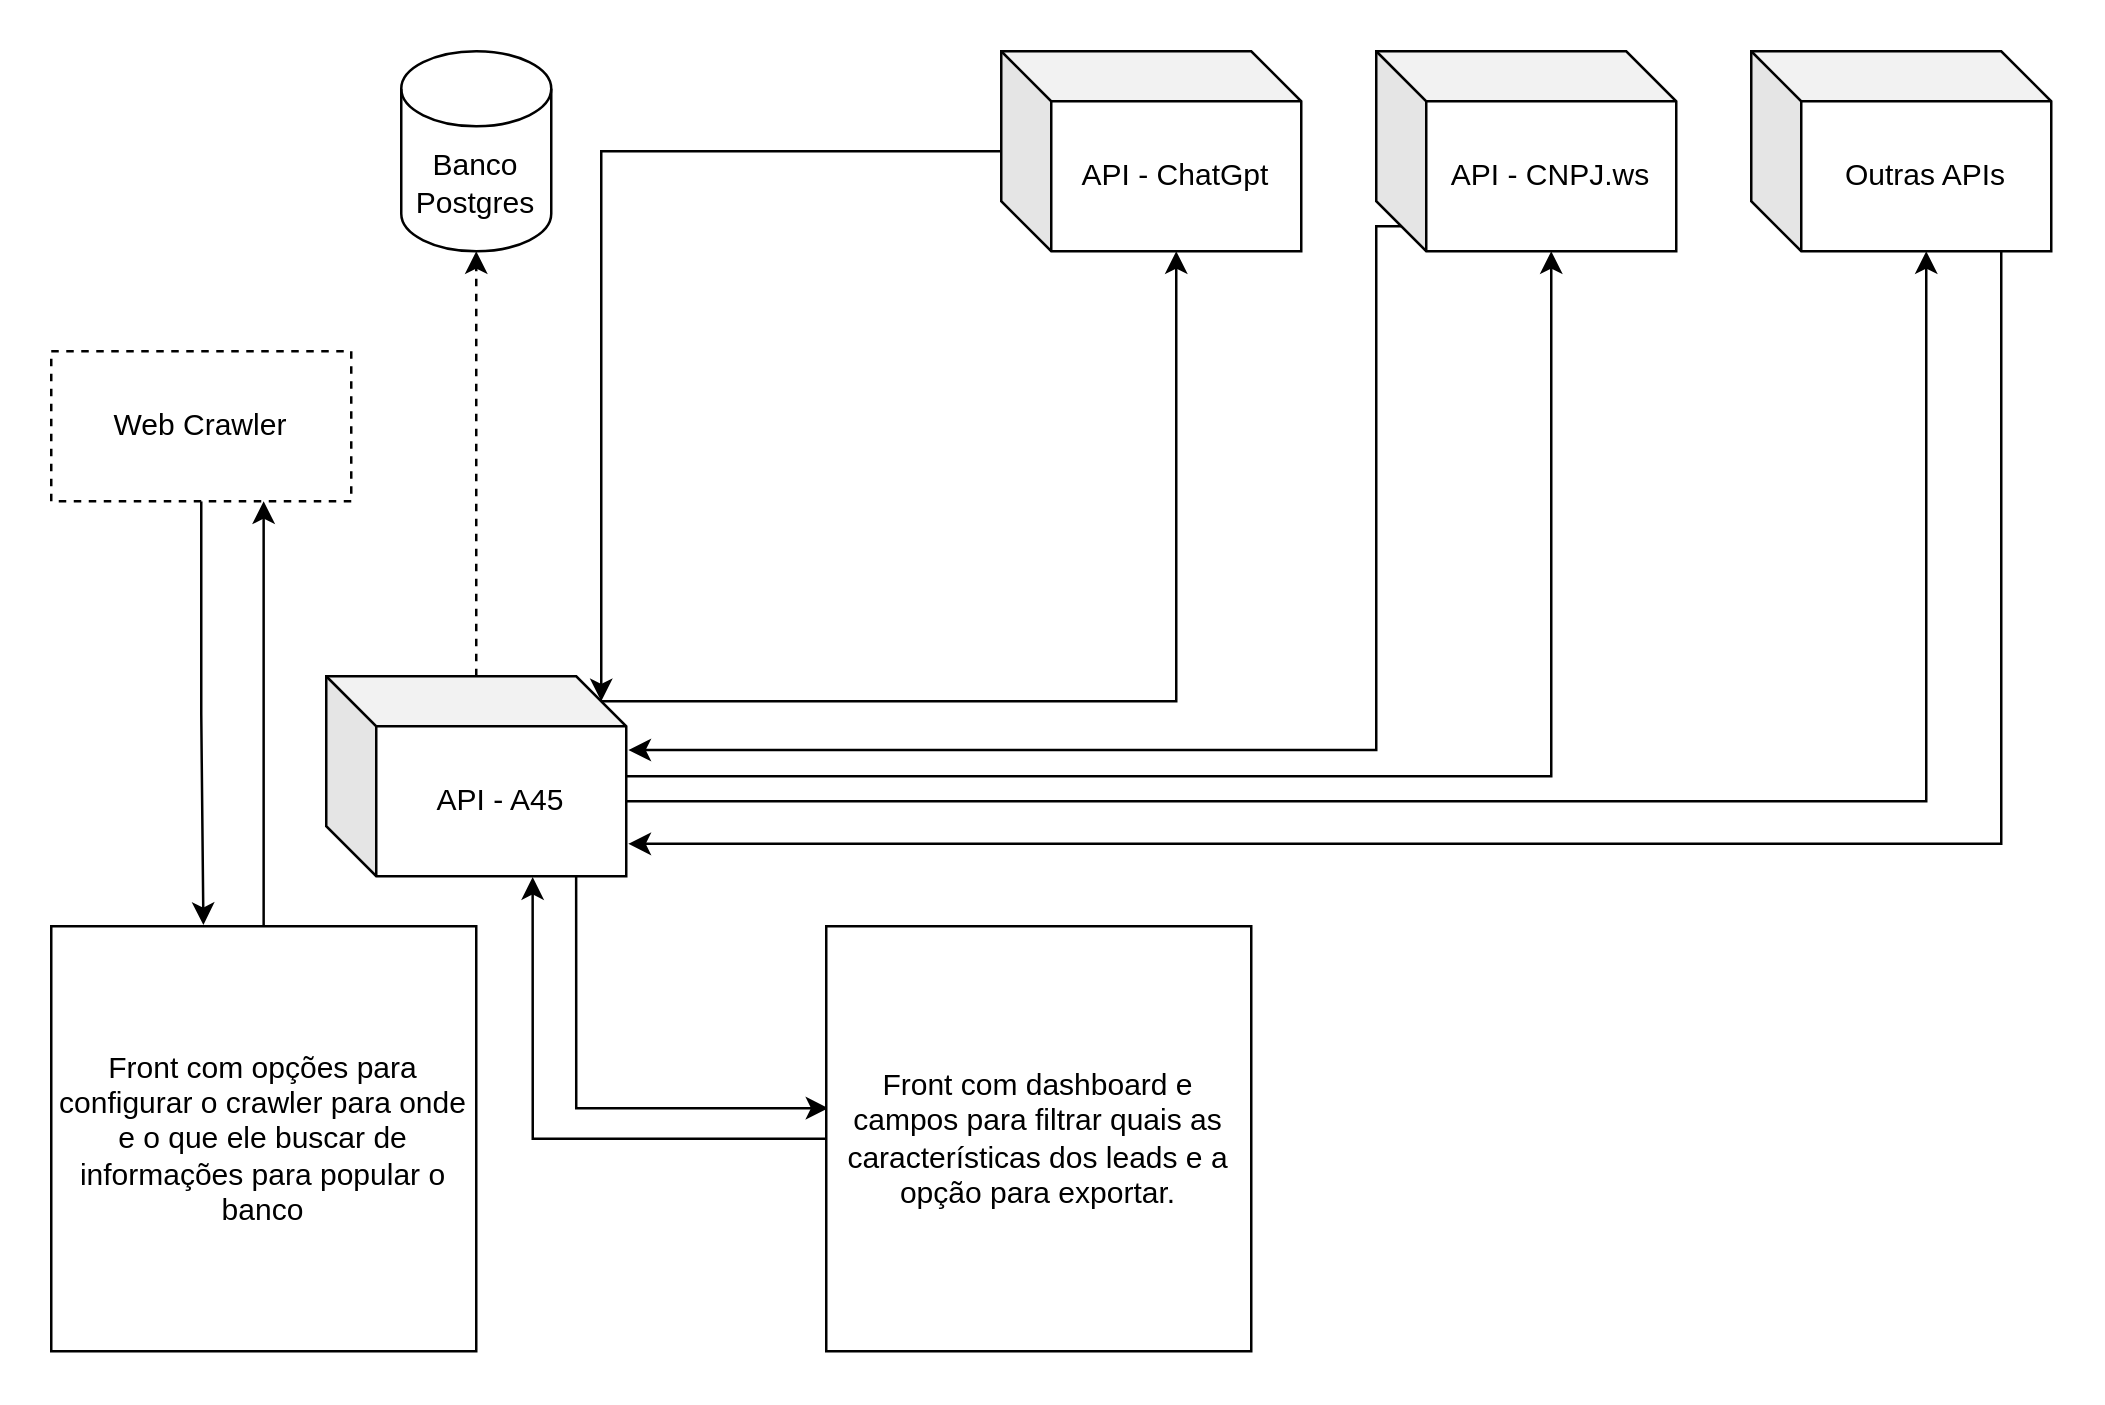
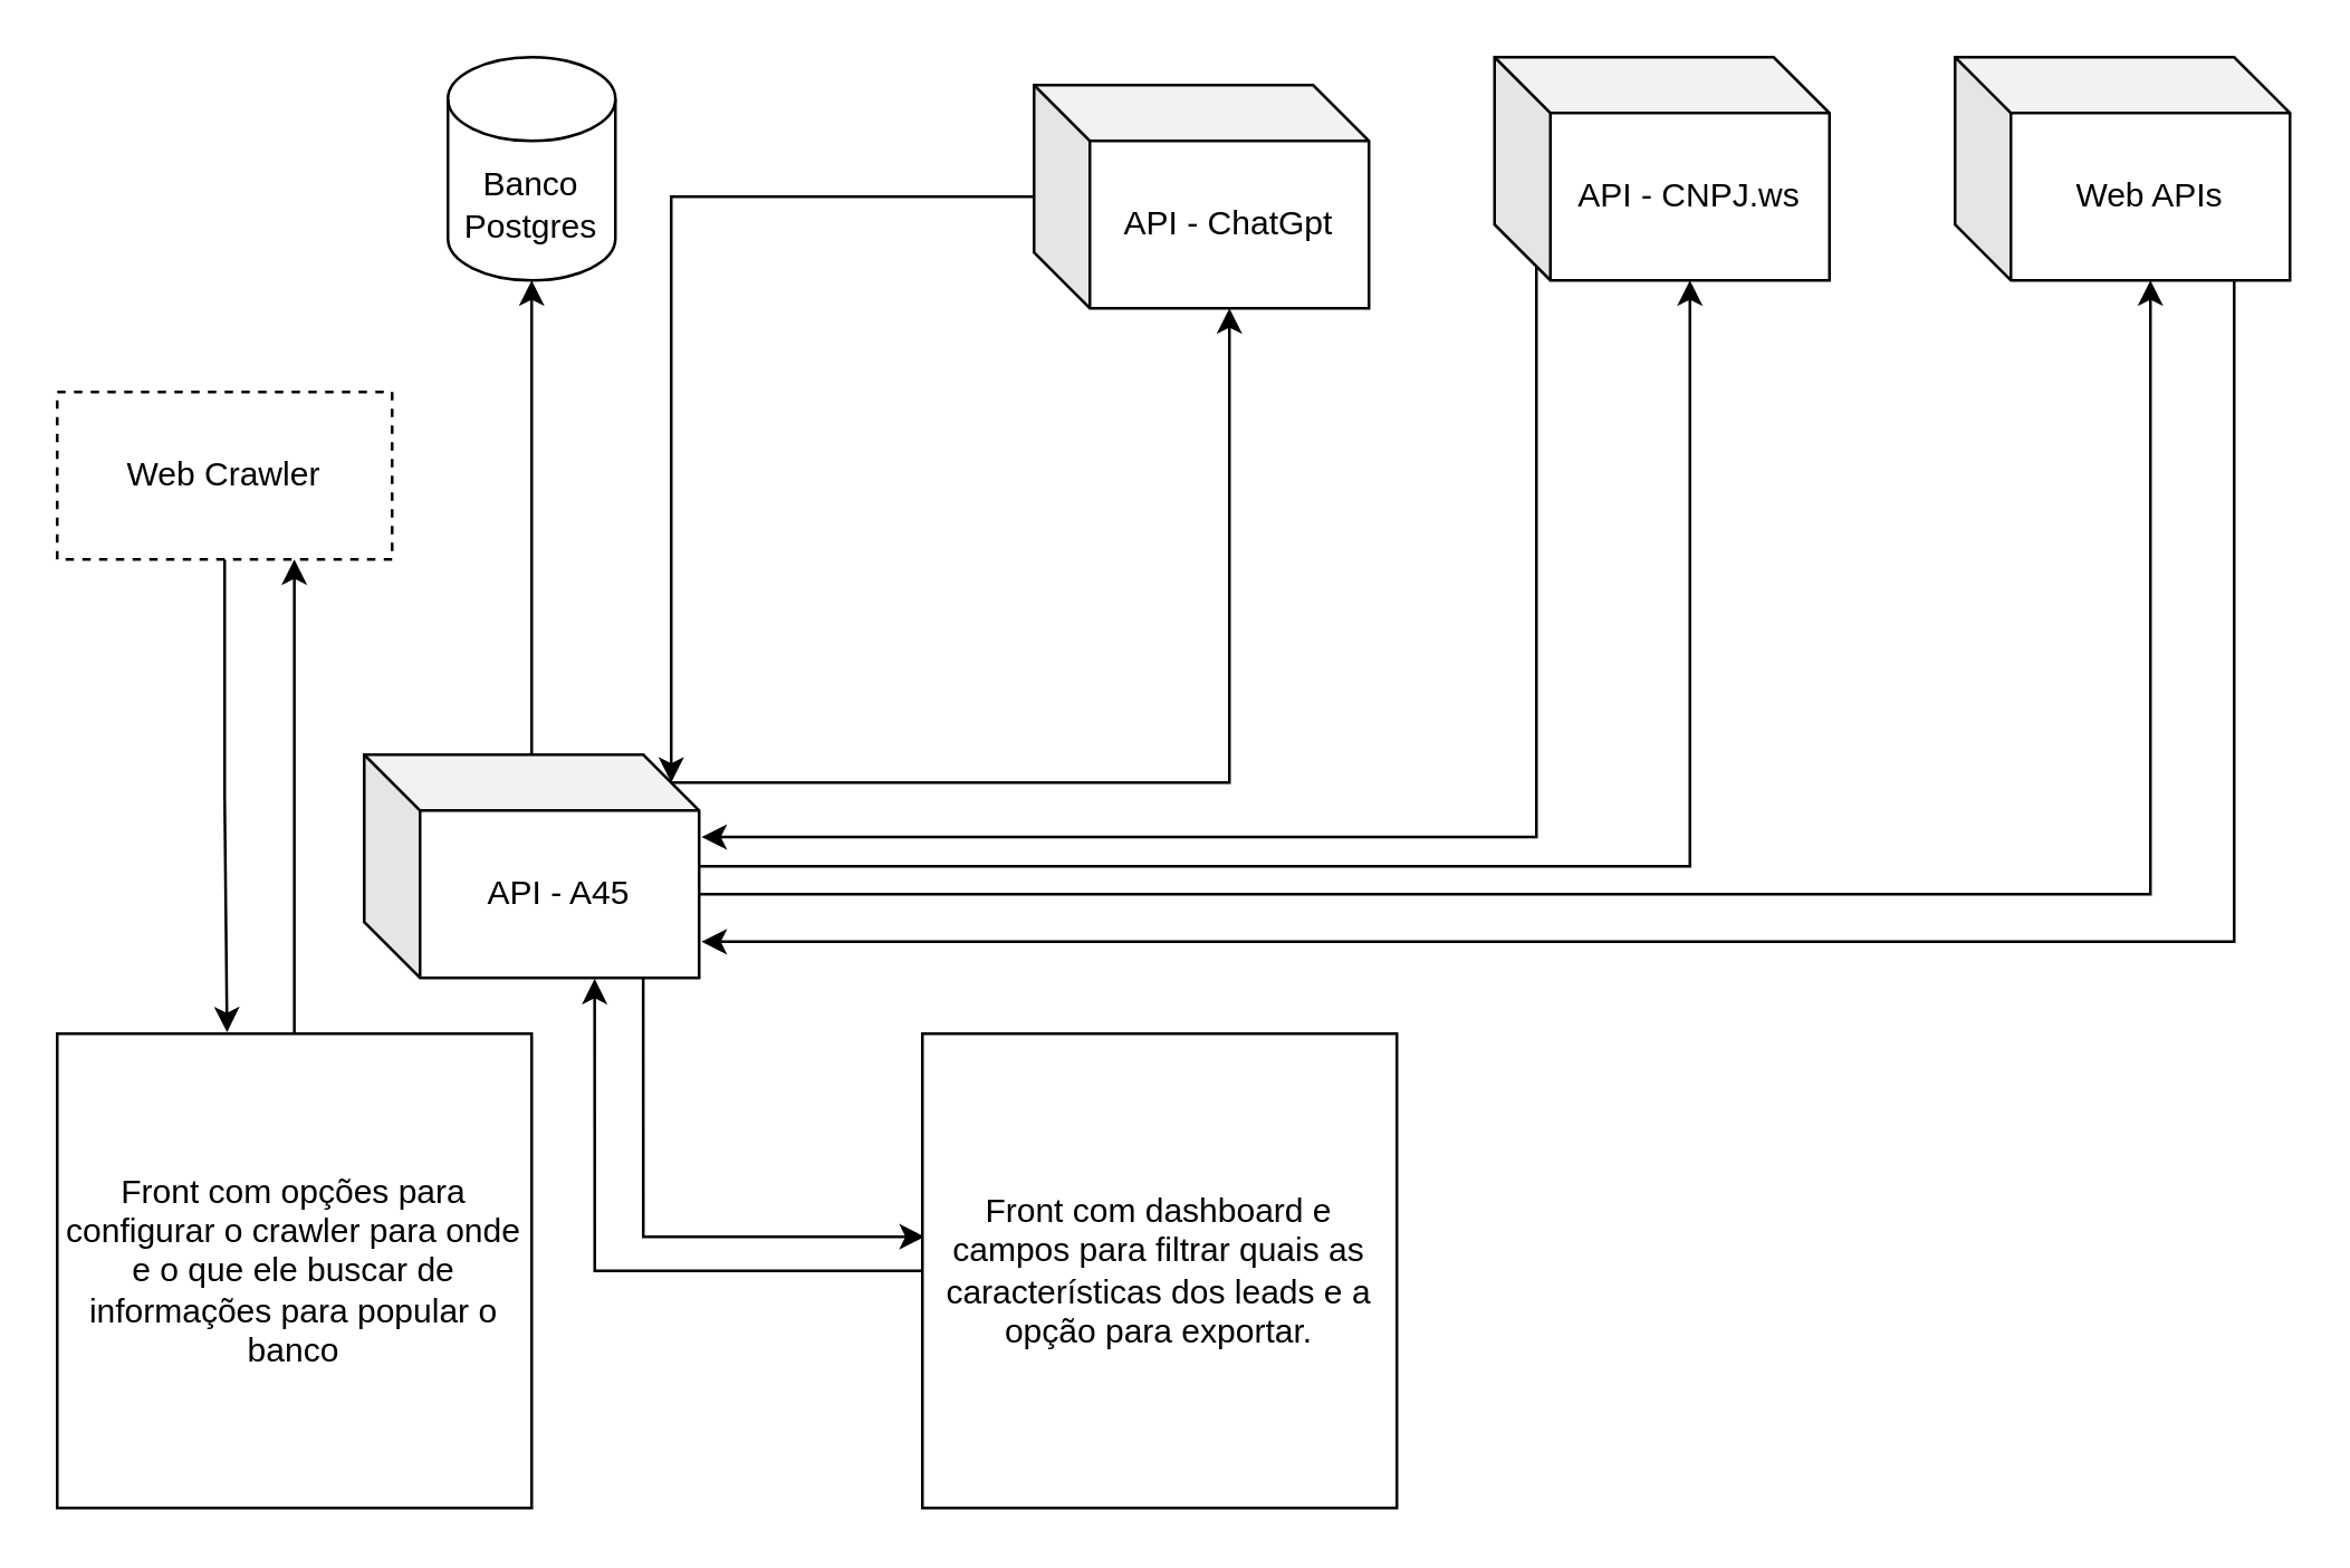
- <mxCell id="4" value="API - ChatGpt" style="shape=cube;whiteSpace=wrap;html=1;boundedLbl=1;backgroundOutline=1;darkOpacity=0.05;darkOpacity2=0.1;" parent="1" vertex="1"><mxGeometry x="400" y="20" width="120" height="80" as="geometry" /></mxCell>
+ <mxCell id="4" value="API - ChatGpt" style="shape=cube;whiteSpace=wrap;html=1;boundedLbl=1;backgroundOutline=1;darkOpacity=0.05;darkOpacity2=0.1;" parent="1" vertex="1"><mxGeometry x="370" y="30" width="120" height="80" as="geometry" /></mxCell>
- <mxCell id="18" value="API - CNPJ.ws" style="shape=cube;whiteSpace=wrap;html=1;boundedLbl=1;backgroundOutline=1;darkOpacity=0.05;darkOpacity2=0.1;" parent="1" vertex="1"><mxGeometry x="550" y="20" width="120" height="80" as="geometry" /></mxCell>
+ <mxCell id="18" value="API - CNPJ.ws" style="shape=cube;whiteSpace=wrap;html=1;boundedLbl=1;backgroundOutline=1;darkOpacity=0.05;darkOpacity2=0.1;" parent="1" vertex="1"><mxGeometry x="535" y="20" width="120" height="80" as="geometry" /></mxCell>
- <mxCell id="20" value="Outras APIs" style="shape=cube;whiteSpace=wrap;html=1;boundedLbl=1;backgroundOutline=1;darkOpacity=0.05;darkOpacity2=0.1;" parent="1" vertex="1"><mxGeometry x="700" y="20" width="120" height="80" as="geometry" /></mxCell>
+ <mxCell id="20" value="Web APIs" style="shape=cube;whiteSpace=wrap;html=1;boundedLbl=1;backgroundOutline=1;darkOpacity=0.05;darkOpacity2=0.1;" parent="1" vertex="1"><mxGeometry x="700" y="20" width="120" height="80" as="geometry" /></mxCell>
- <mxCell id="5" style="edgeStyle=orthogonalEdgeStyle;rounded=0;orthogonalLoop=1;jettySize=auto;html=1;dashed=1;" parent="1" source="10" target="2" edge="1"><mxGeometry relative="1" as="geometry" /></mxCell>
+ <mxCell id="5" style="edgeStyle=orthogonalEdgeStyle;rounded=0;orthogonalLoop=1;jettySize=auto;html=1;" parent="1" source="10" target="2" edge="1"><mxGeometry relative="1" as="geometry" /></mxCell>
